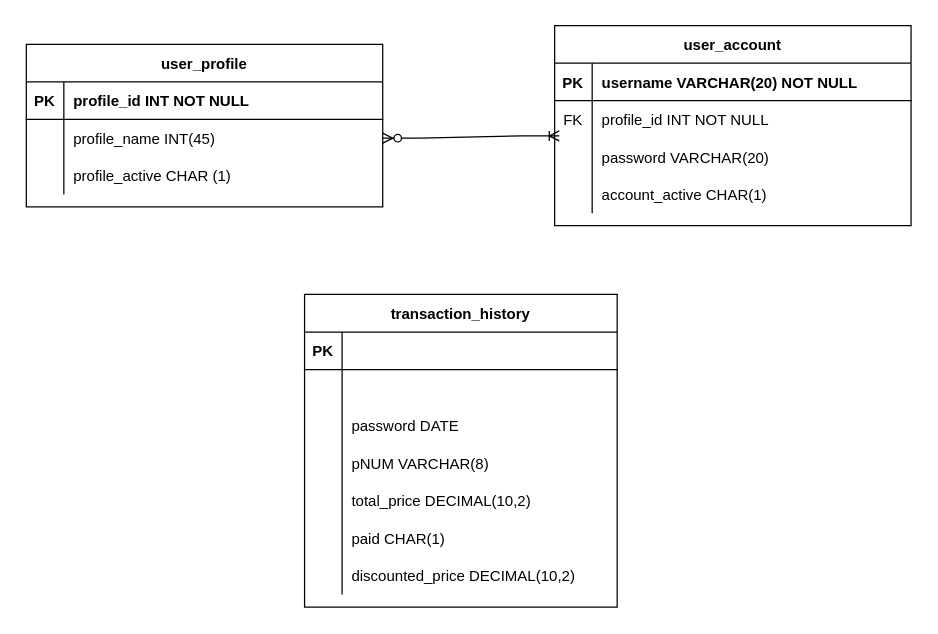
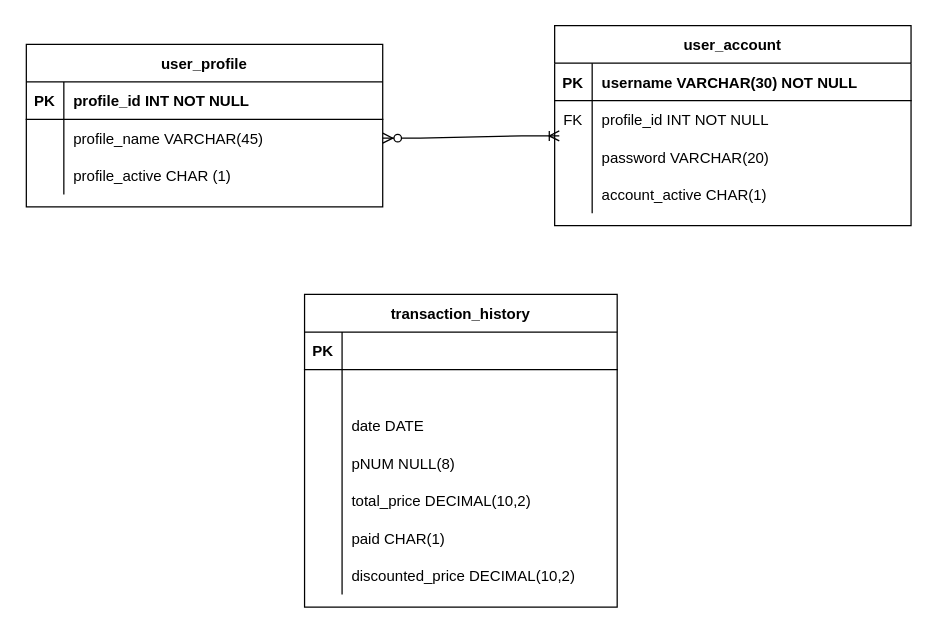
- <mxCell id="16" value="username VARCHAR(20) NOT NULL" style="shape=partialRectangle;connectable=0;fillColor=none;top=0;left=0;bottom=0;right=0;align=left;spacingLeft=6;fontStyle=1;overflow=hidden;" parent="14" vertex="1"><mxGeometry x="30" width="255" height="30" as="geometry"><mxRectangle width="255" height="30" as="alternateBounds" /></mxGeometry></mxCell>
+ <mxCell id="16" value="username VARCHAR(30) NOT NULL" style="shape=partialRectangle;connectable=0;fillColor=none;top=0;left=0;bottom=0;right=0;align=left;spacingLeft=6;fontStyle=1;overflow=hidden;" parent="14" vertex="1"><mxGeometry x="30" width="255" height="30" as="geometry"><mxRectangle width="255" height="30" as="alternateBounds" /></mxGeometry></mxCell>
- <mxCell id="9" value="profile_name INT(45)   " style="shape=partialRectangle;connectable=0;fillColor=none;top=0;left=0;bottom=0;right=0;align=left;spacingLeft=6;overflow=hidden;" parent="7" vertex="1"><mxGeometry x="30" width="255" height="30" as="geometry"><mxRectangle width="255" height="30" as="alternateBounds" /></mxGeometry></mxCell>
+ <mxCell id="9" value="profile_name VARCHAR(45)   " style="shape=partialRectangle;connectable=0;fillColor=none;top=0;left=0;bottom=0;right=0;align=left;spacingLeft=6;overflow=hidden;" parent="7" vertex="1"><mxGeometry x="30" width="255" height="30" as="geometry"><mxRectangle width="255" height="30" as="alternateBounds" /></mxGeometry></mxCell>
- <mxCell id="33" value="password DATE" style="shape=partialRectangle;connectable=0;fillColor=none;top=0;left=0;bottom=0;right=0;align=left;spacingLeft=6;overflow=hidden;" vertex="1" parent="31"><mxGeometry x="30" width="220" height="30" as="geometry"><mxRectangle width="220" height="30" as="alternateBounds" /></mxGeometry></mxCell>
+ <mxCell id="33" value="date DATE" style="shape=partialRectangle;connectable=0;fillColor=none;top=0;left=0;bottom=0;right=0;align=left;spacingLeft=6;overflow=hidden;" vertex="1" parent="31"><mxGeometry x="30" width="220" height="30" as="geometry"><mxRectangle width="220" height="30" as="alternateBounds" /></mxGeometry></mxCell>
- <mxCell id="36" value="pNUM VARCHAR(8)" style="shape=partialRectangle;connectable=0;fillColor=none;top=0;left=0;bottom=0;right=0;align=left;spacingLeft=6;overflow=hidden;" vertex="1" parent="34"><mxGeometry x="30" width="220" height="30" as="geometry"><mxRectangle width="220" height="30" as="alternateBounds" /></mxGeometry></mxCell>
+ <mxCell id="36" value="pNUM NULL(8)" style="shape=partialRectangle;connectable=0;fillColor=none;top=0;left=0;bottom=0;right=0;align=left;spacingLeft=6;overflow=hidden;" vertex="1" parent="34"><mxGeometry x="30" width="220" height="30" as="geometry"><mxRectangle width="220" height="30" as="alternateBounds" /></mxGeometry></mxCell>
